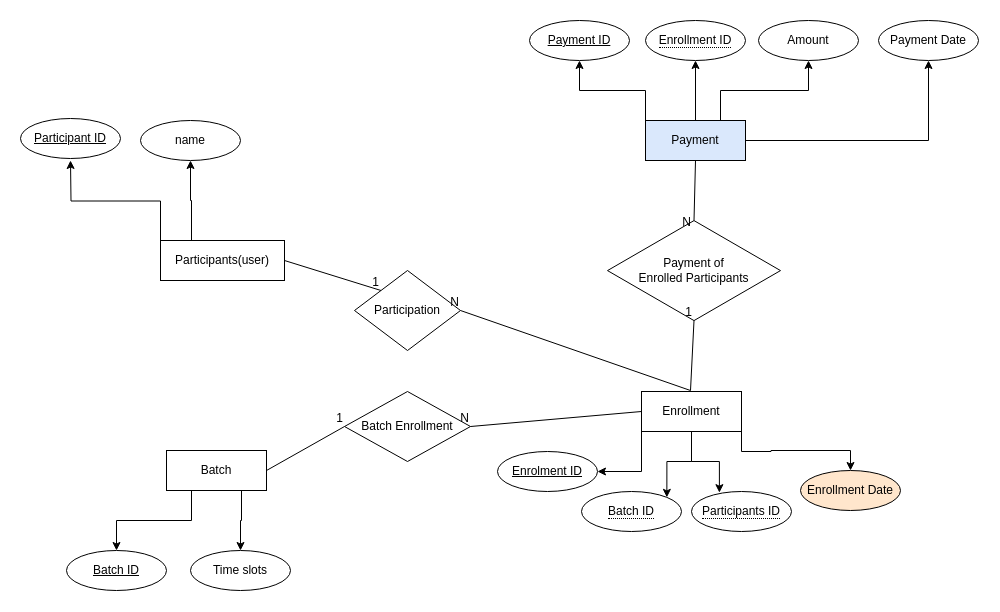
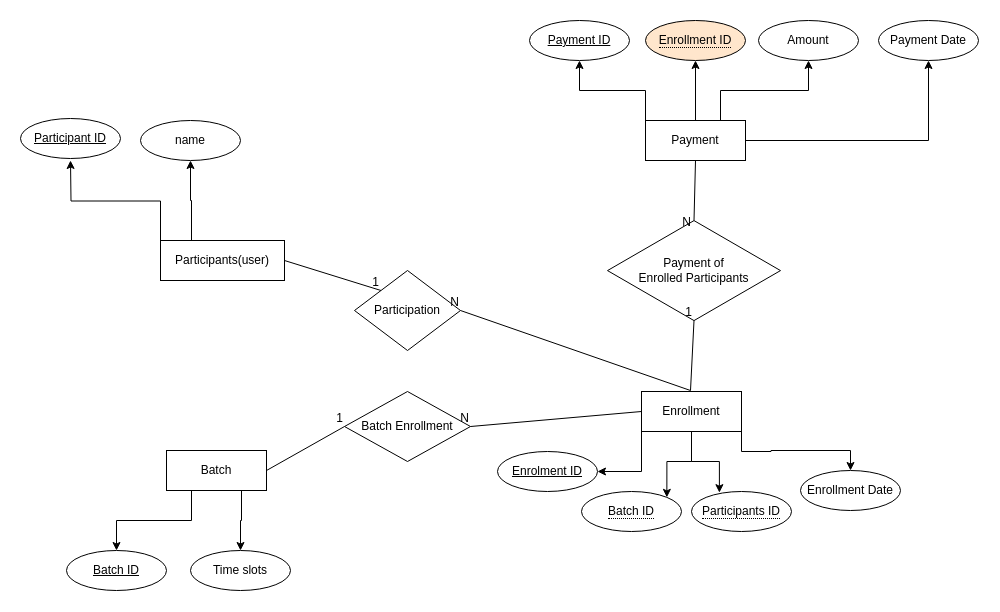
- <mxCell id="38" value="&lt;span style=&quot;border-bottom: 1px dotted&quot;&gt;Enrollment ID&lt;/span&gt;" style="ellipse;whiteSpace=wrap;html=1;align=center;" vertex="1" parent="1"><mxGeometry x="645" y="20" width="100" height="40" as="geometry" /></mxCell>
+ <mxCell id="38" value="&lt;span style=&quot;border-bottom: 1px dotted&quot;&gt;Enrollment ID&lt;/span&gt;" style="ellipse;whiteSpace=wrap;html=1;align=center;fillColor=#ffe6cc;" vertex="1" parent="1"><mxGeometry x="645" y="20" width="100" height="40" as="geometry" /></mxCell>
- <mxCell id="11" value="Payment" style="whiteSpace=wrap;html=1;align=center;fillColor=#dae8fc;" vertex="1" parent="1"><mxGeometry x="645" y="120" width="100" height="40" as="geometry" /></mxCell>
+ <mxCell id="11" value="Payment" style="whiteSpace=wrap;html=1;align=center;" vertex="1" parent="1"><mxGeometry x="645" y="120" width="100" height="40" as="geometry" /></mxCell>
- <mxCell id="21" value="Enrollment Date" style="ellipse;whiteSpace=wrap;html=1;align=center;fillColor=#ffe6cc;" vertex="1" parent="1"><mxGeometry x="800" y="470" width="100" height="40" as="geometry" /></mxCell>
+ <mxCell id="21" value="Enrollment Date" style="ellipse;whiteSpace=wrap;html=1;align=center;" vertex="1" parent="1"><mxGeometry x="800" y="470" width="100" height="40" as="geometry" /></mxCell>
